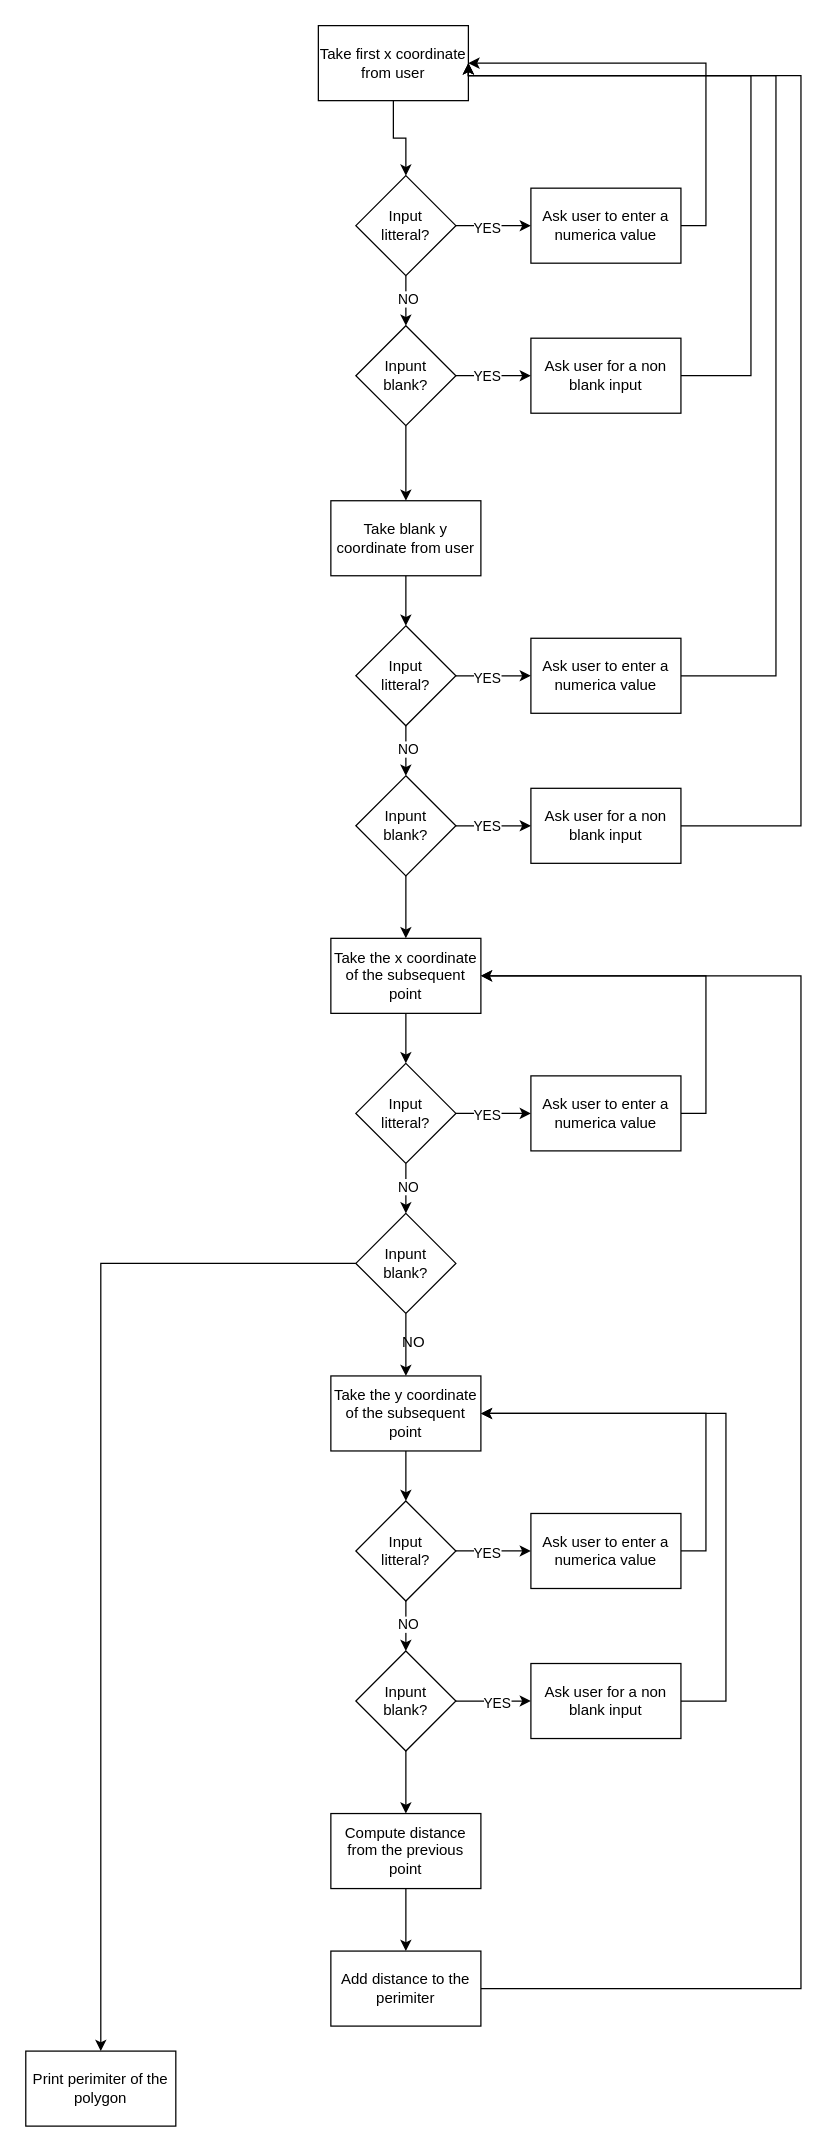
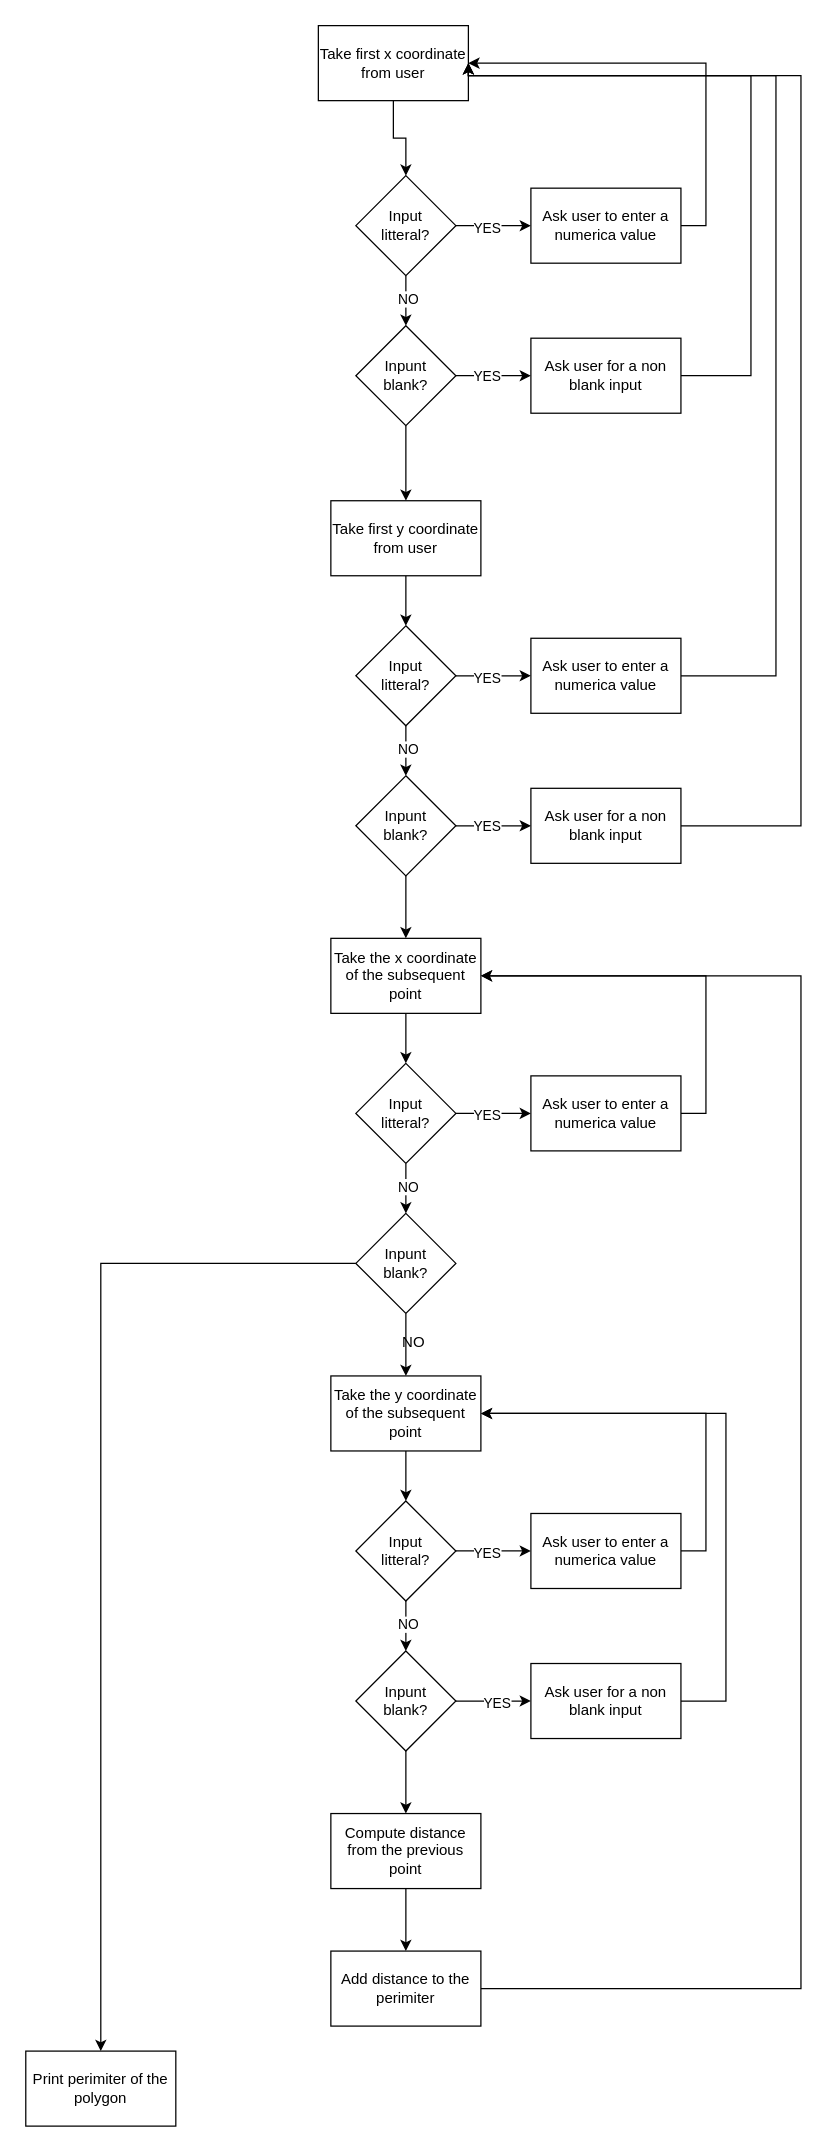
- <mxCell id="18" value="Take blank y coordinate from user" style="whiteSpace=wrap;html=1;rounded=0;" vertex="1" parent="1"><mxGeometry x="264" y="400" width="120" height="60" as="geometry" /></mxCell>
+ <mxCell id="18" value="Take first y coordinate from user" style="whiteSpace=wrap;html=1;rounded=0;" vertex="1" parent="1"><mxGeometry x="264" y="400" width="120" height="60" as="geometry" /></mxCell>
